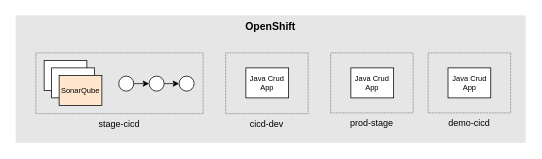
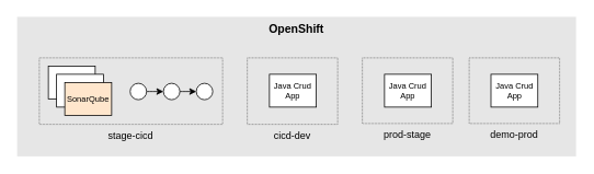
- <mxCell id="19" value="demo-cicd&lt;br&gt;" style="rounded=0;whiteSpace=wrap;html=1;fillColor=#E6E6E6;strokeColor=#666666;labelPosition=center;verticalLabelPosition=bottom;align=center;verticalAlign=top;dashed=1;dashPattern=1 1;" vertex="1" parent="18"><mxGeometry width="110" height="80" as="geometry" /></mxCell>
+ <mxCell id="19" value="demo-prod&lt;br&gt;" style="rounded=0;whiteSpace=wrap;html=1;fillColor=#E6E6E6;strokeColor=#666666;labelPosition=center;verticalLabelPosition=bottom;align=center;verticalAlign=top;dashed=1;dashPattern=1 1;" vertex="1" parent="18"><mxGeometry width="110" height="80" as="geometry" /></mxCell>
